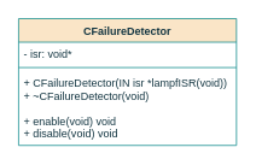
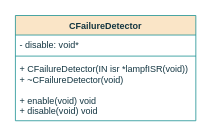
- <mxCell id="3" value="- isr: void*&#10;&#10;&#10;" style="text;strokeColor=none;fillColor=none;align=left;verticalAlign=top;spacingLeft=4;spacingRight=4;overflow=hidden;rotatable=0;points=[[0,0.5],[1,0.5]];portConstraint=eastwest;fontColor=#143642;fontStyle=0" vertex="1" parent="2"><mxGeometry y="26" width="240" height="24" as="geometry" /></mxCell>
+ <mxCell id="3" value="- disable: void*&#10;&#10;&#10;" style="text;strokeColor=none;fillColor=none;align=left;verticalAlign=top;spacingLeft=4;spacingRight=4;overflow=hidden;rotatable=0;points=[[0,0.5],[1,0.5]];portConstraint=eastwest;fontColor=#143642;fontStyle=0" vertex="1" parent="2"><mxGeometry y="26" width="240" height="24" as="geometry" /></mxCell>
